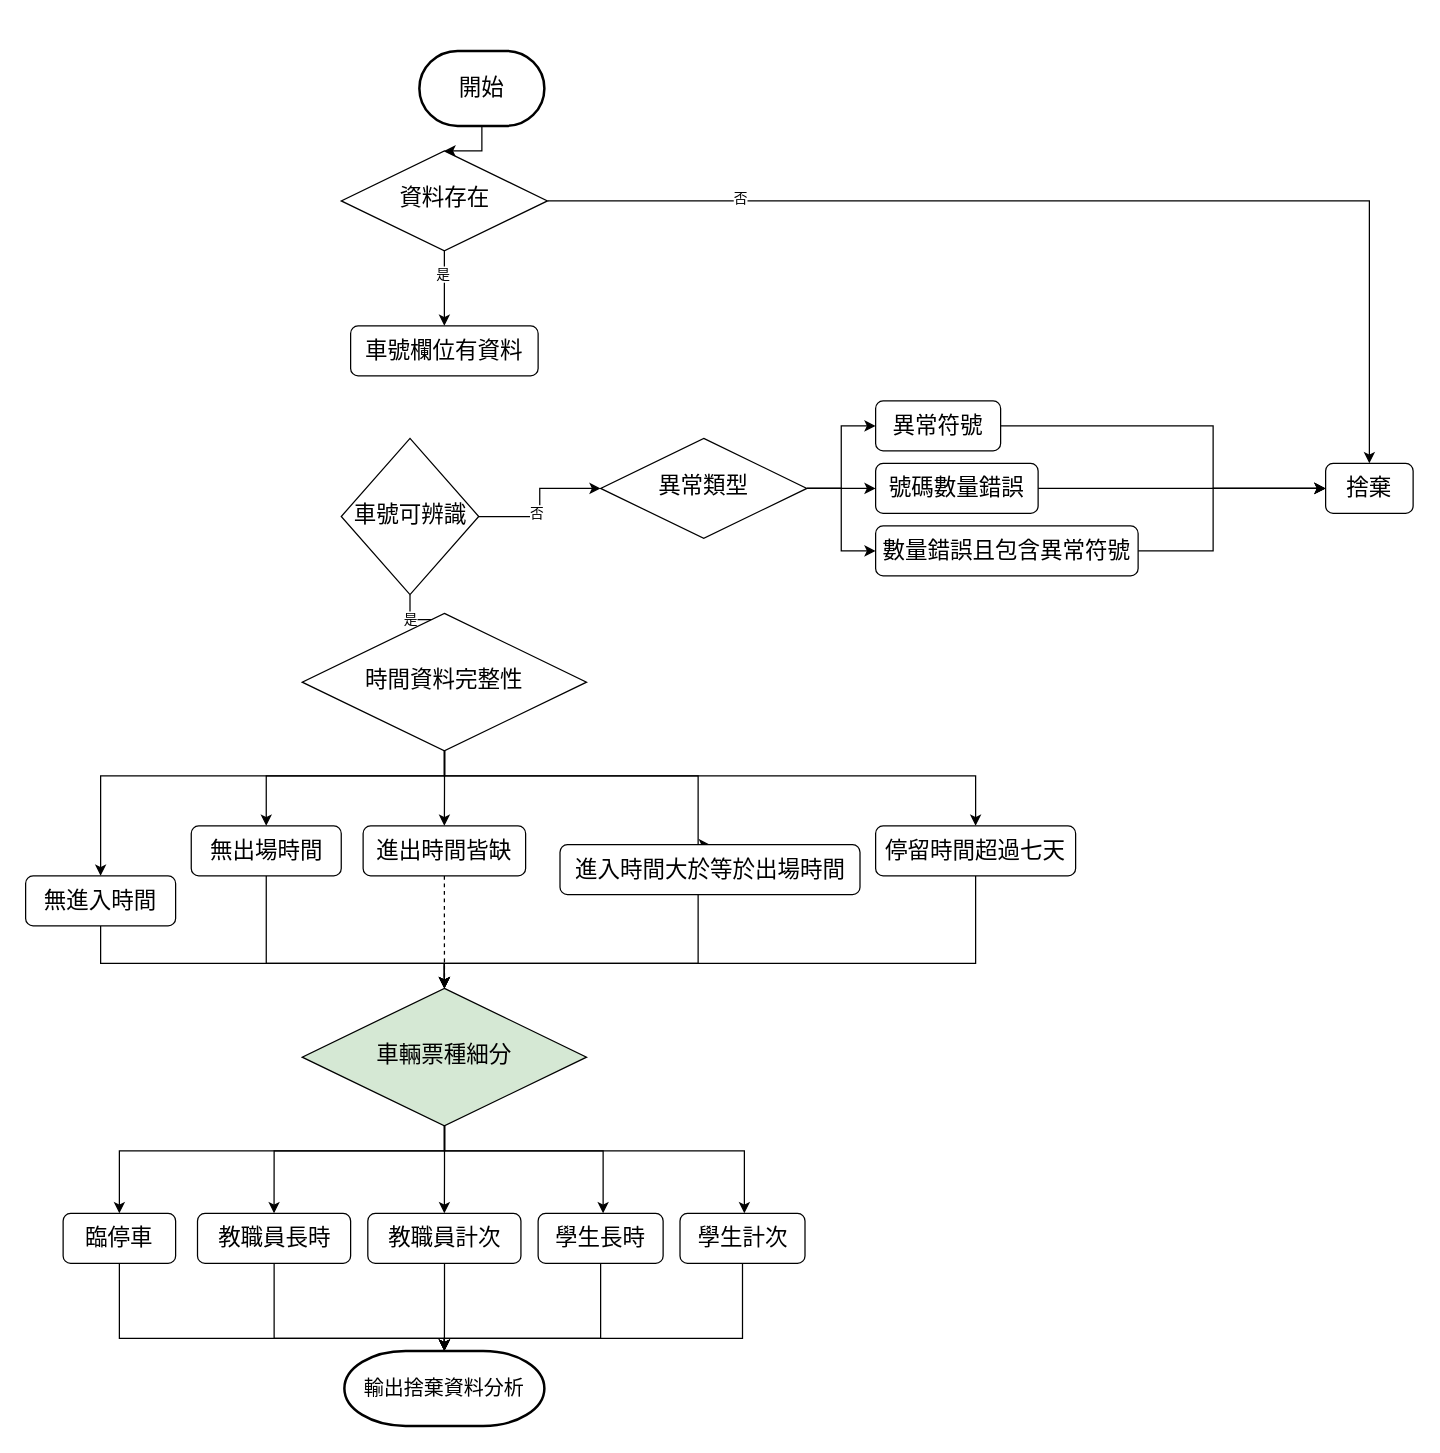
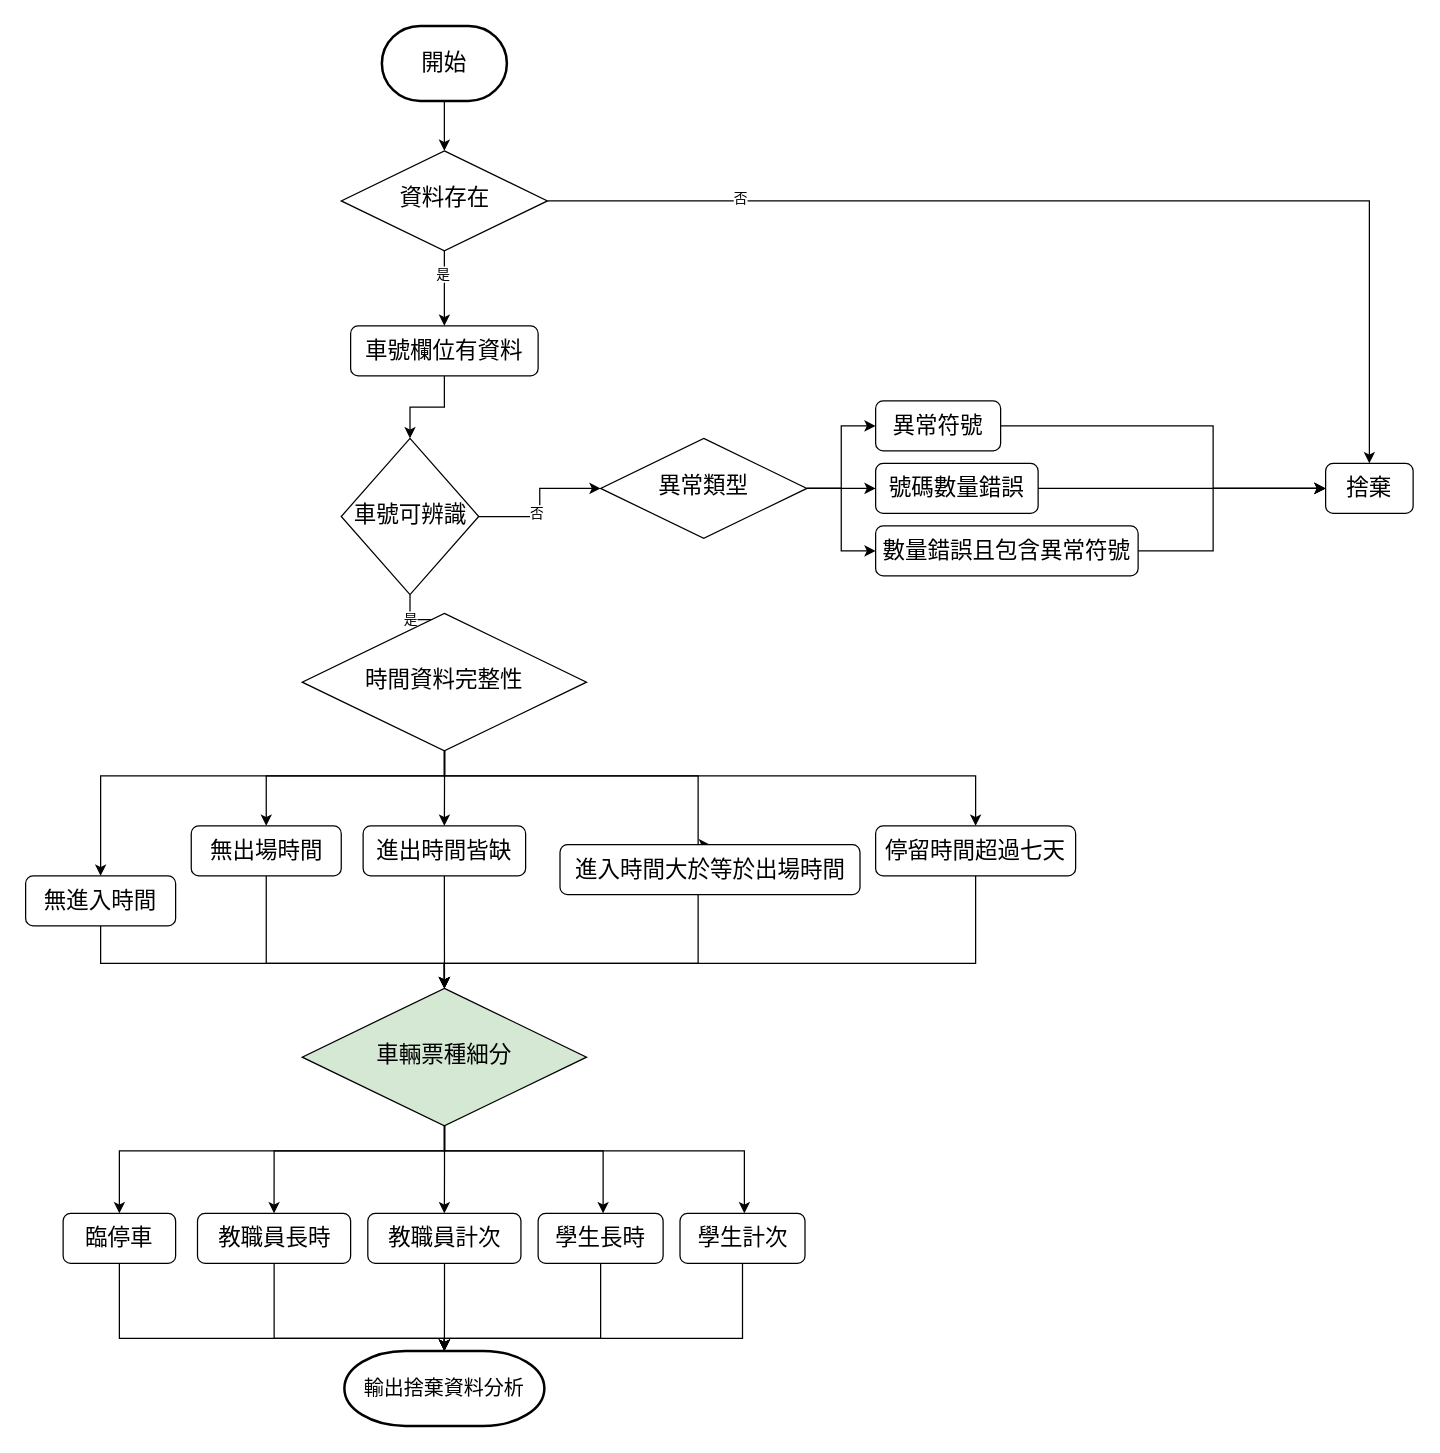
- <mxCell id="59" value="&lt;font style=&quot;font-size: 18px;&quot;&gt;開始&lt;/font&gt;" style="strokeWidth=2;html=1;shape=mxgraph.flowchart.terminator;whiteSpace=wrap;" vertex="1" parent="1"><mxGeometry x="335" y="40" width="100" height="60" as="geometry" /></mxCell>
+ <mxCell id="59" value="&lt;font style=&quot;font-size: 18px;&quot;&gt;開始&lt;/font&gt;" style="strokeWidth=2;html=1;shape=mxgraph.flowchart.terminator;whiteSpace=wrap;" vertex="1" parent="1"><mxGeometry x="305" y="20" width="100" height="60" as="geometry" /></mxCell>
+ <mxCell id="8" style="edgeStyle=orthogonalEdgeStyle;rounded=0;orthogonalLoop=1;jettySize=auto;html=1;entryX=0.5;entryY=0;entryDx=0;entryDy=0;" edge="1" parent="1" source="9" target="14"><mxGeometry relative="1" as="geometry" /></mxCell>
- <mxCell id="35" style="edgeStyle=orthogonalEdgeStyle;rounded=0;orthogonalLoop=1;jettySize=auto;html=1;dashed=1;" edge="1" parent="1" source="36" target="46"><mxGeometry relative="1" as="geometry" /></mxCell>
+ <mxCell id="35" style="edgeStyle=orthogonalEdgeStyle;rounded=0;orthogonalLoop=1;jettySize=auto;html=1;" edge="1" parent="1" source="36" target="46"><mxGeometry relative="1" as="geometry" /></mxCell>
